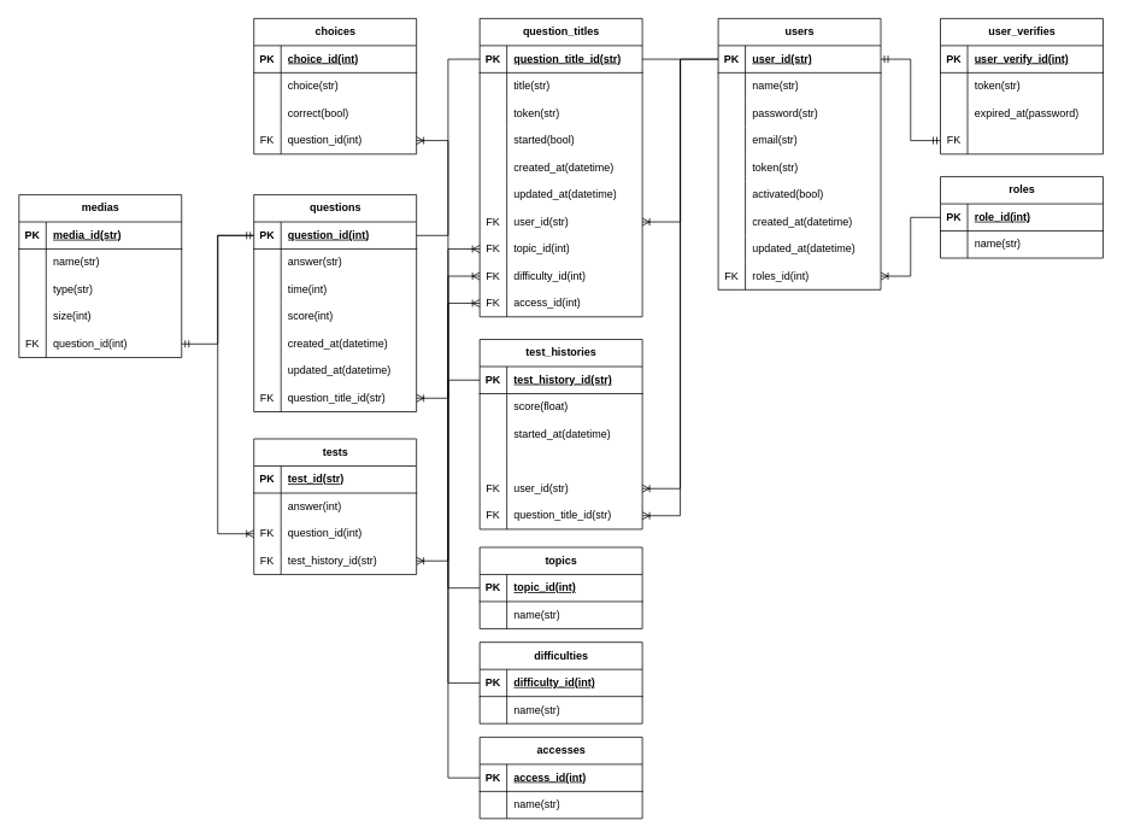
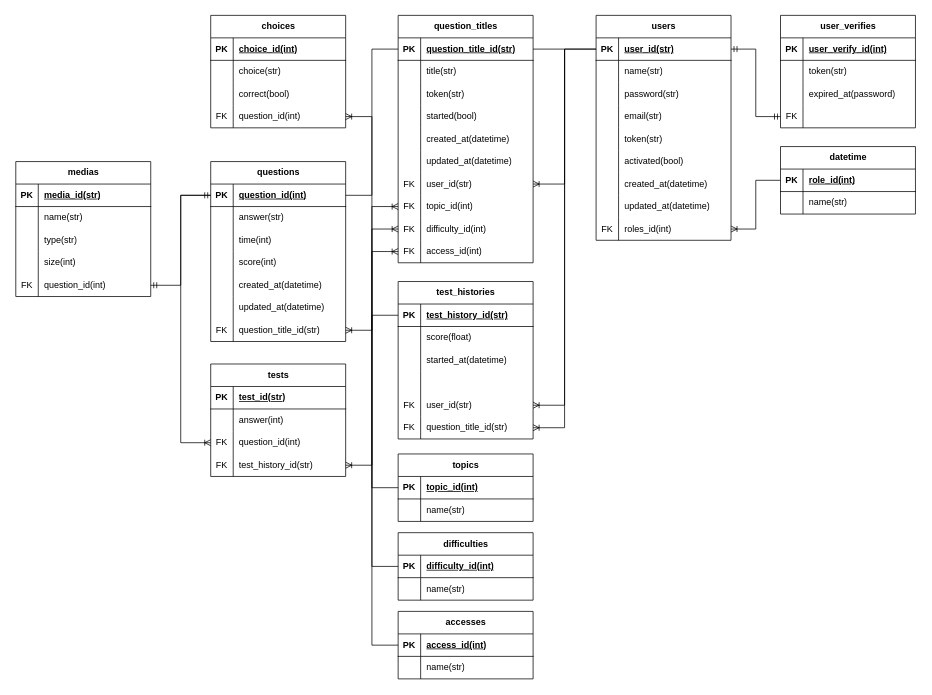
- <mxCell id="30" value="roles" style="shape=table;startSize=30;container=1;collapsible=1;childLayout=tableLayout;fixedRows=1;rowLines=0;fontStyle=1;align=center;resizeLast=1;html=1;" parent="1" vertex="1"><mxGeometry x="1040" y="195" width="180" height="90" as="geometry" /></mxCell>
+ <mxCell id="30" value="datetime" style="shape=table;startSize=30;container=1;collapsible=1;childLayout=tableLayout;fixedRows=1;rowLines=0;fontStyle=1;align=center;resizeLast=1;html=1;" parent="1" vertex="1"><mxGeometry x="1040" y="195" width="180" height="90" as="geometry" /></mxCell>
